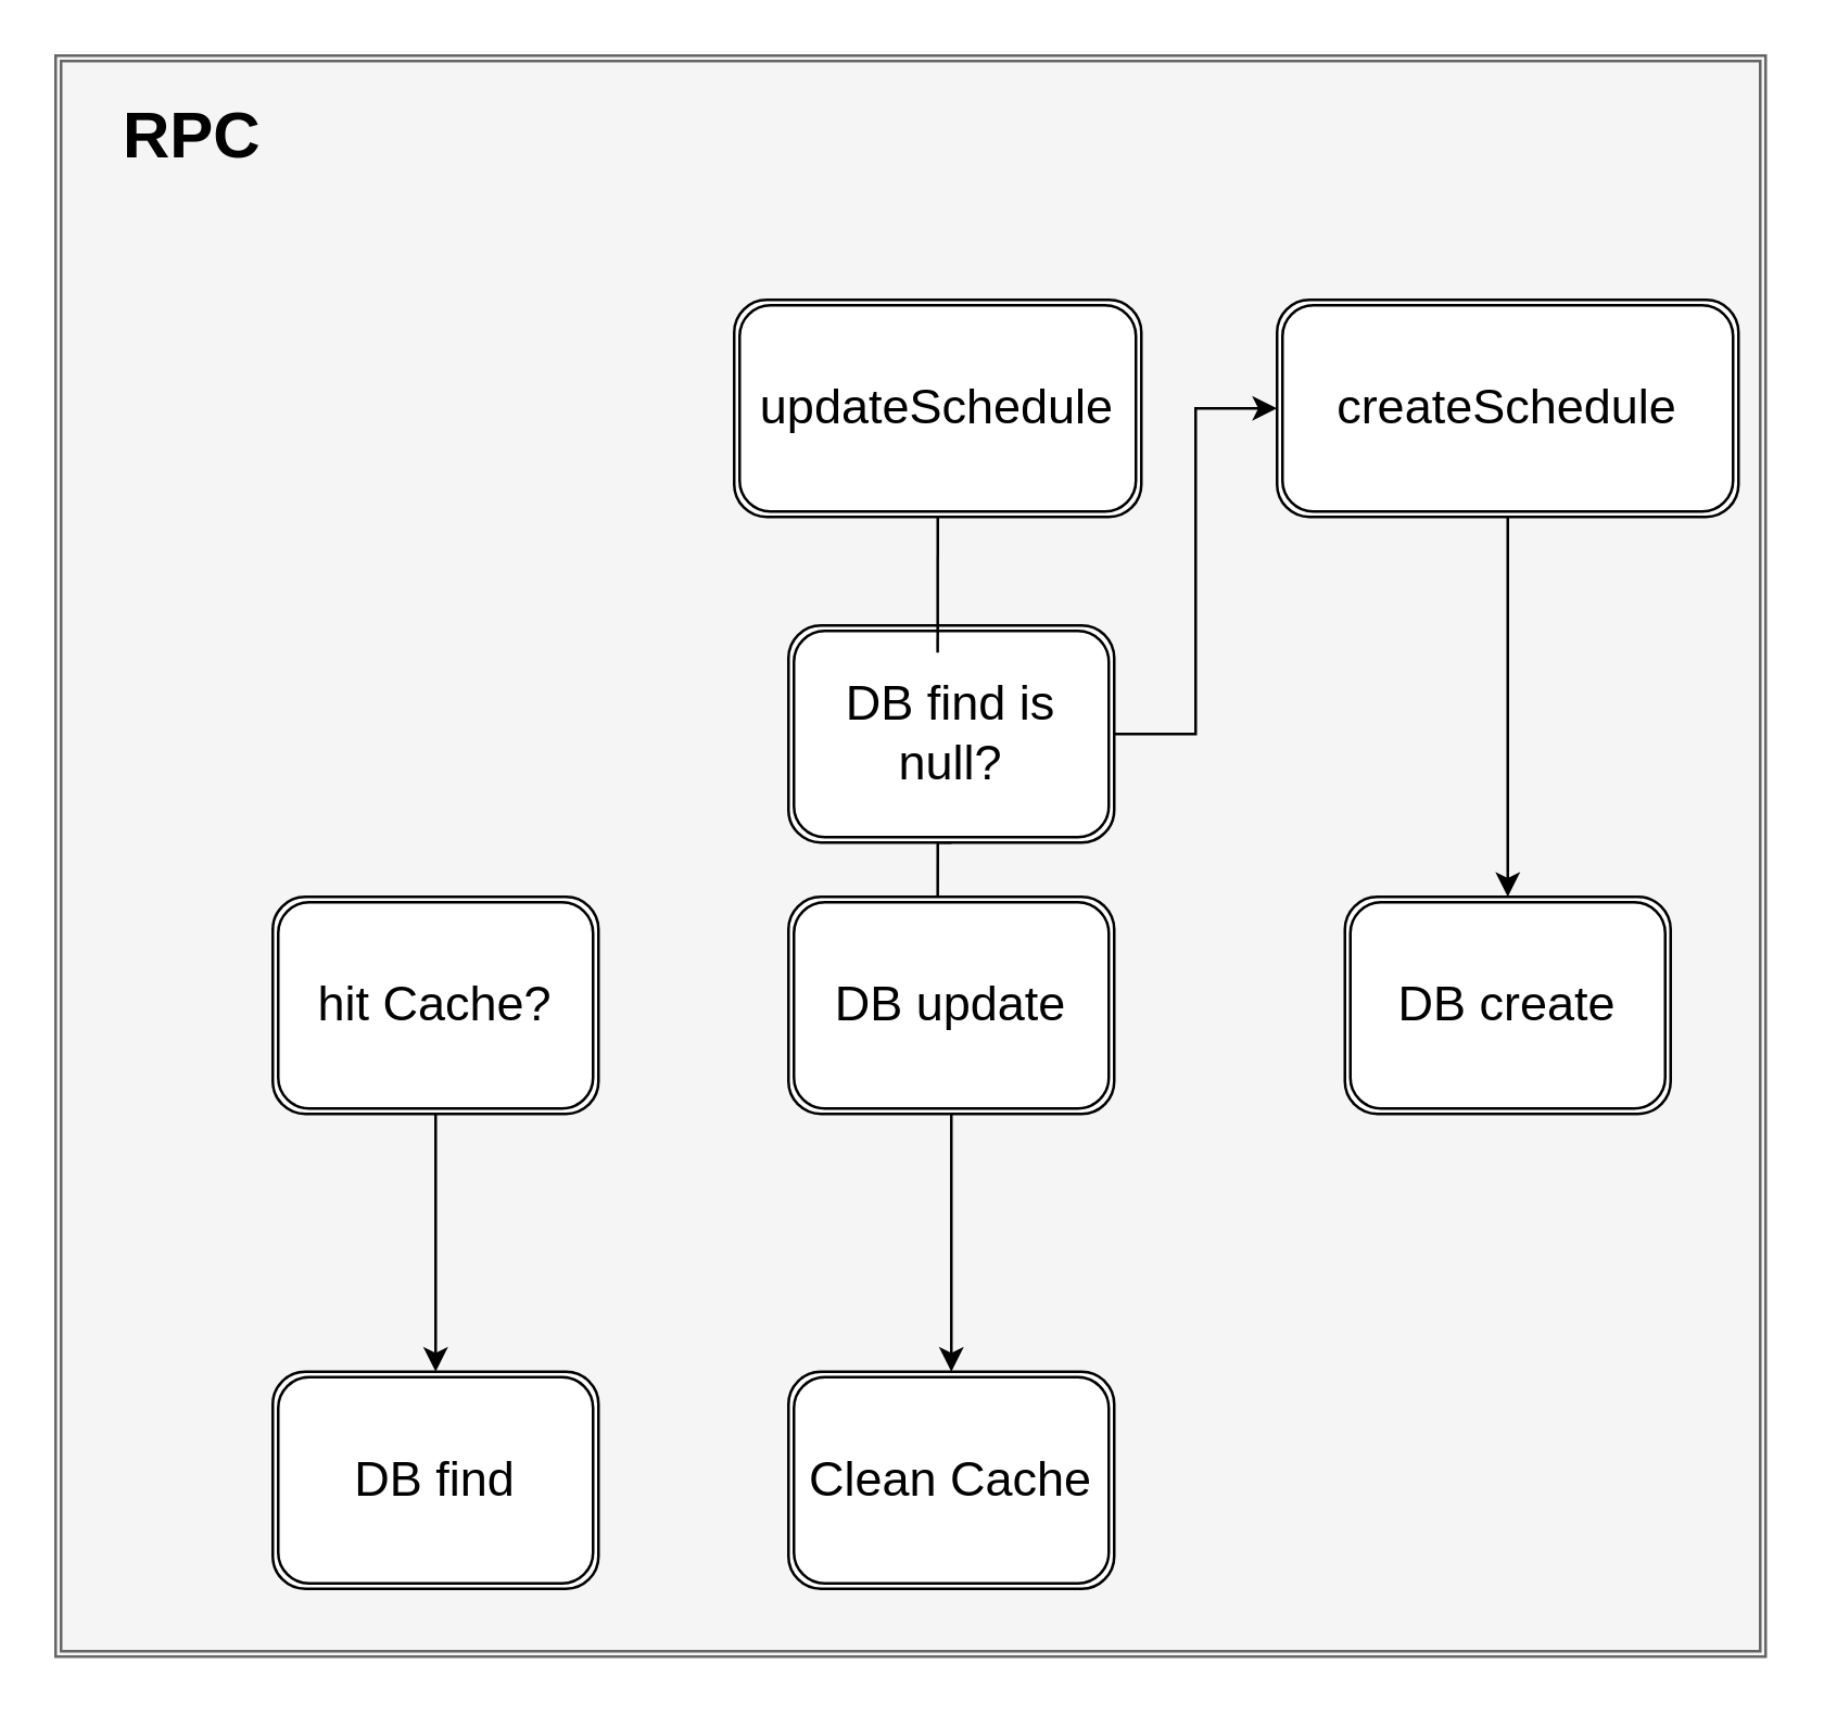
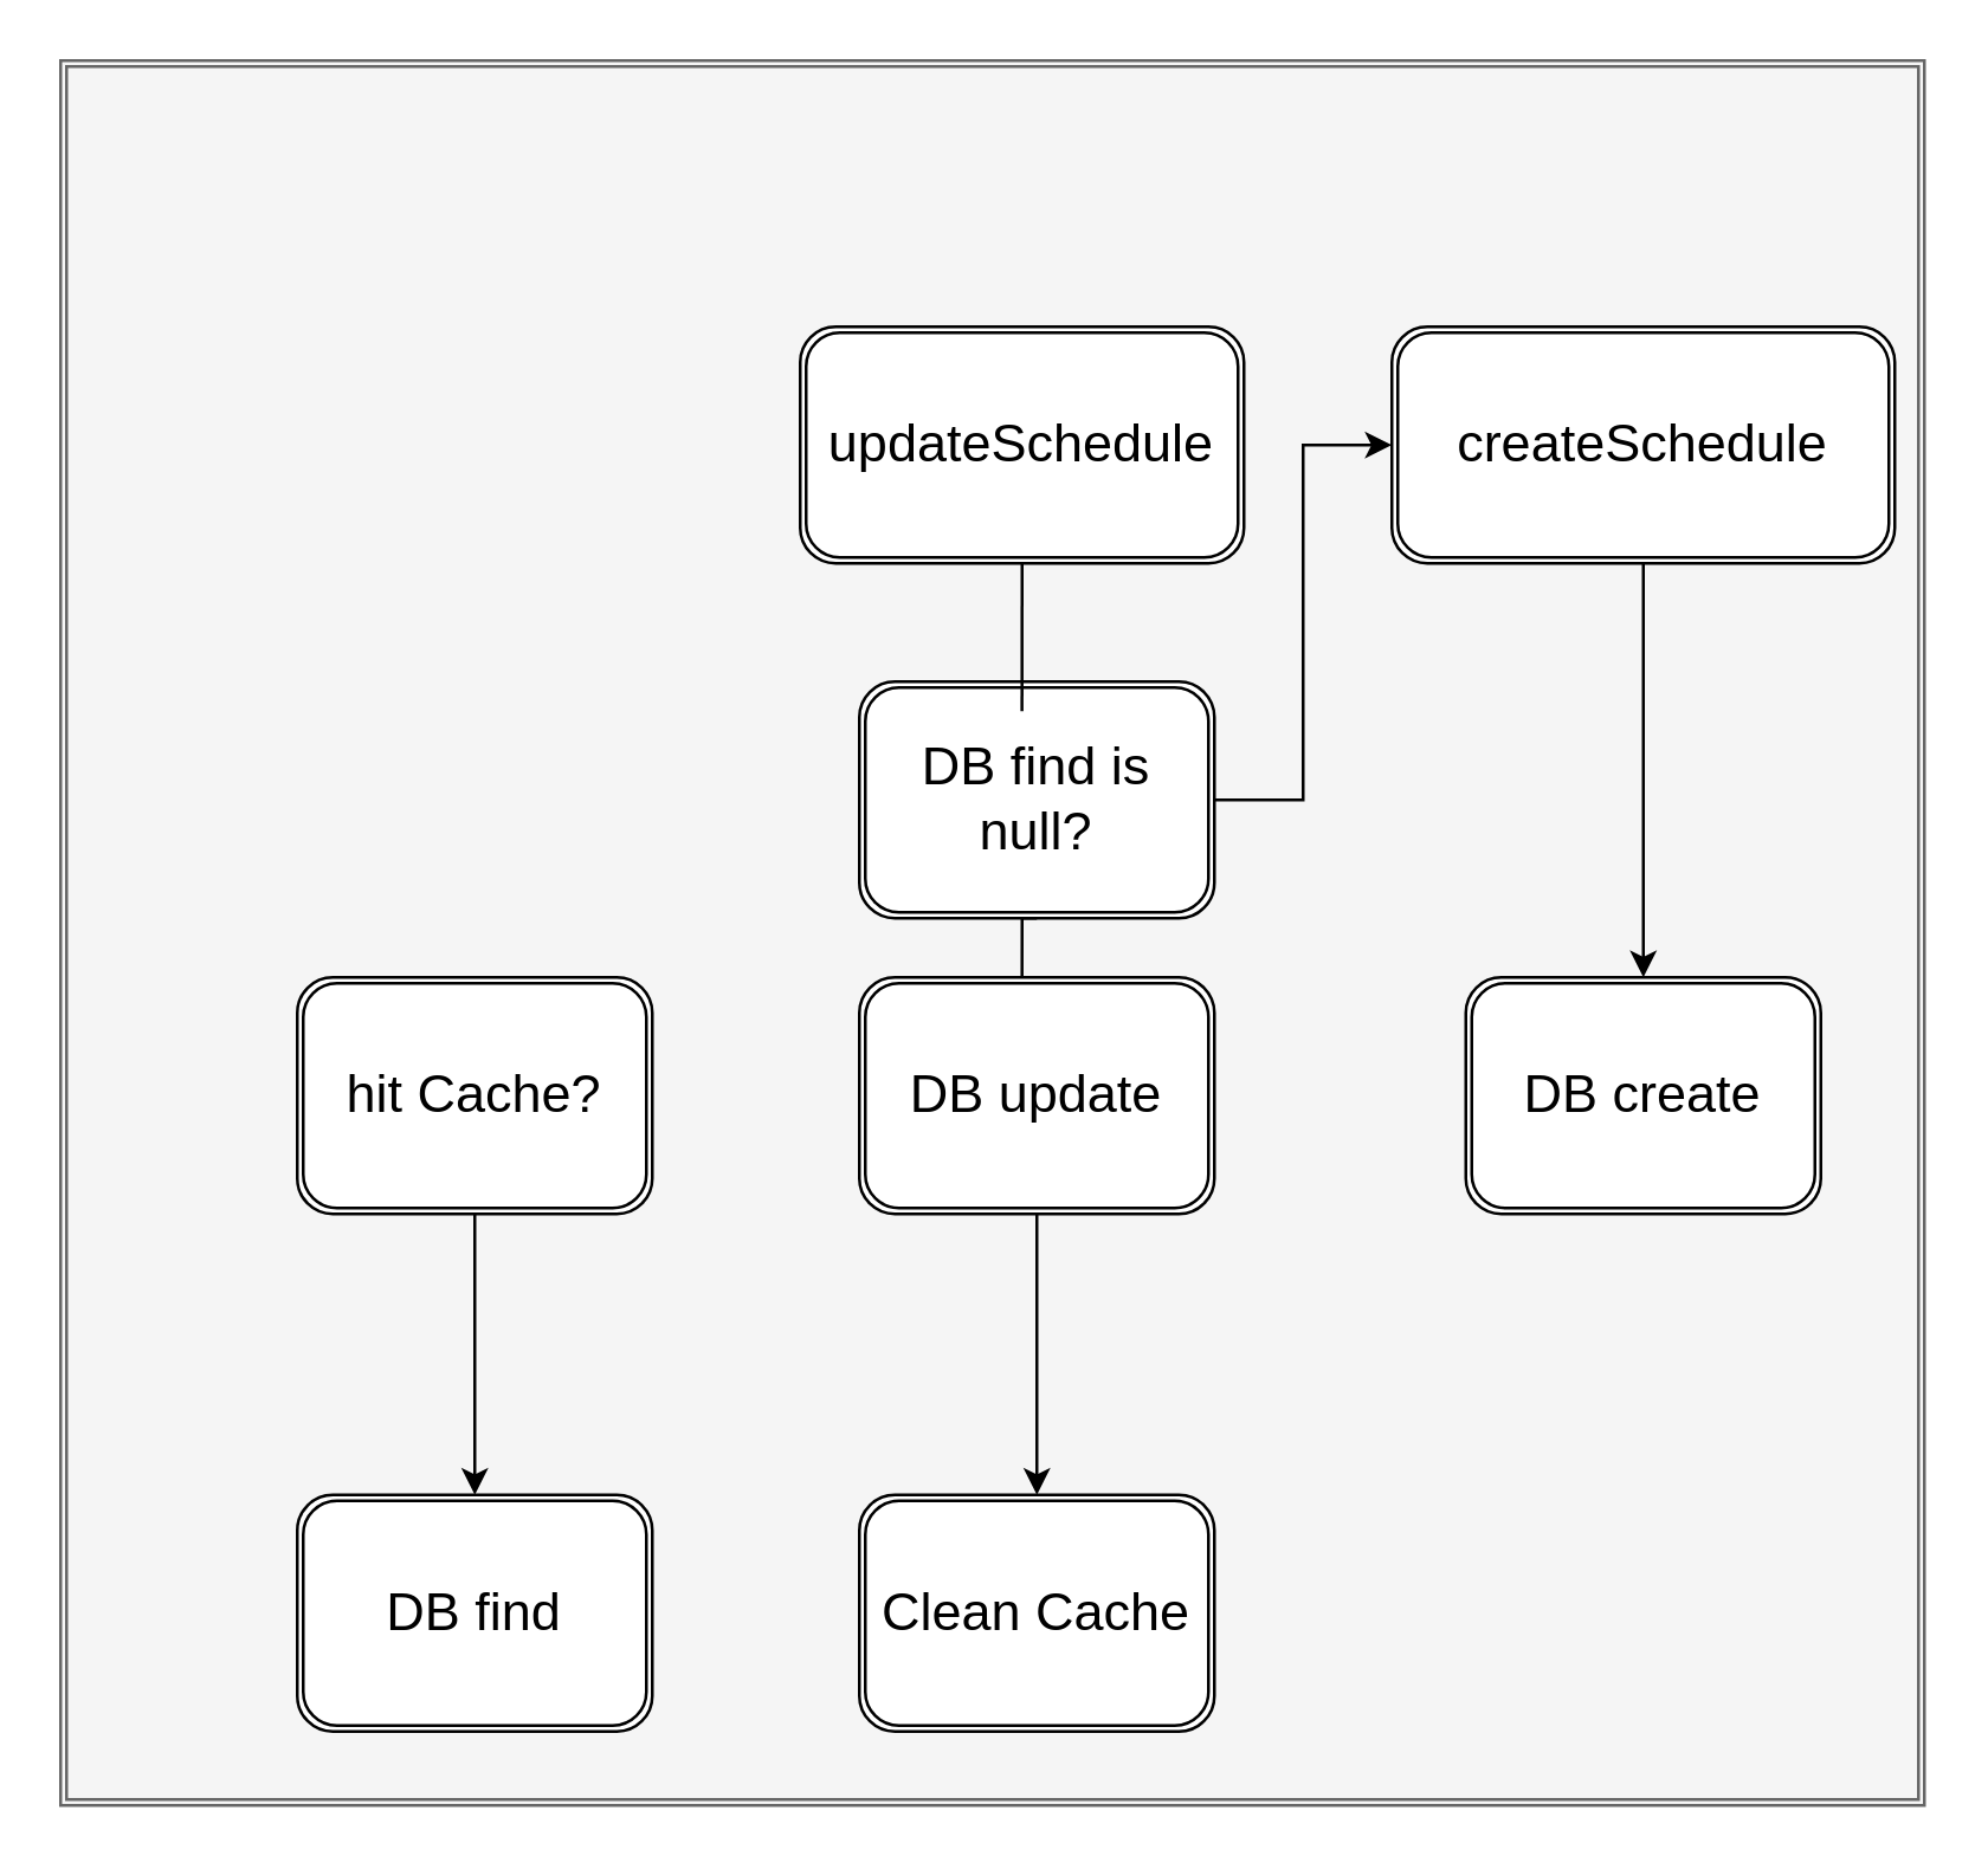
- <mxCell id="3" value="RPC" style="text;strokeColor=none;fillColor=none;html=1;fontSize=24;fontStyle=1;verticalAlign=middle;align=center;" vertex="1" parent="1"><mxGeometry x="20" y="30" width="100" height="40" as="geometry" /></mxCell>
